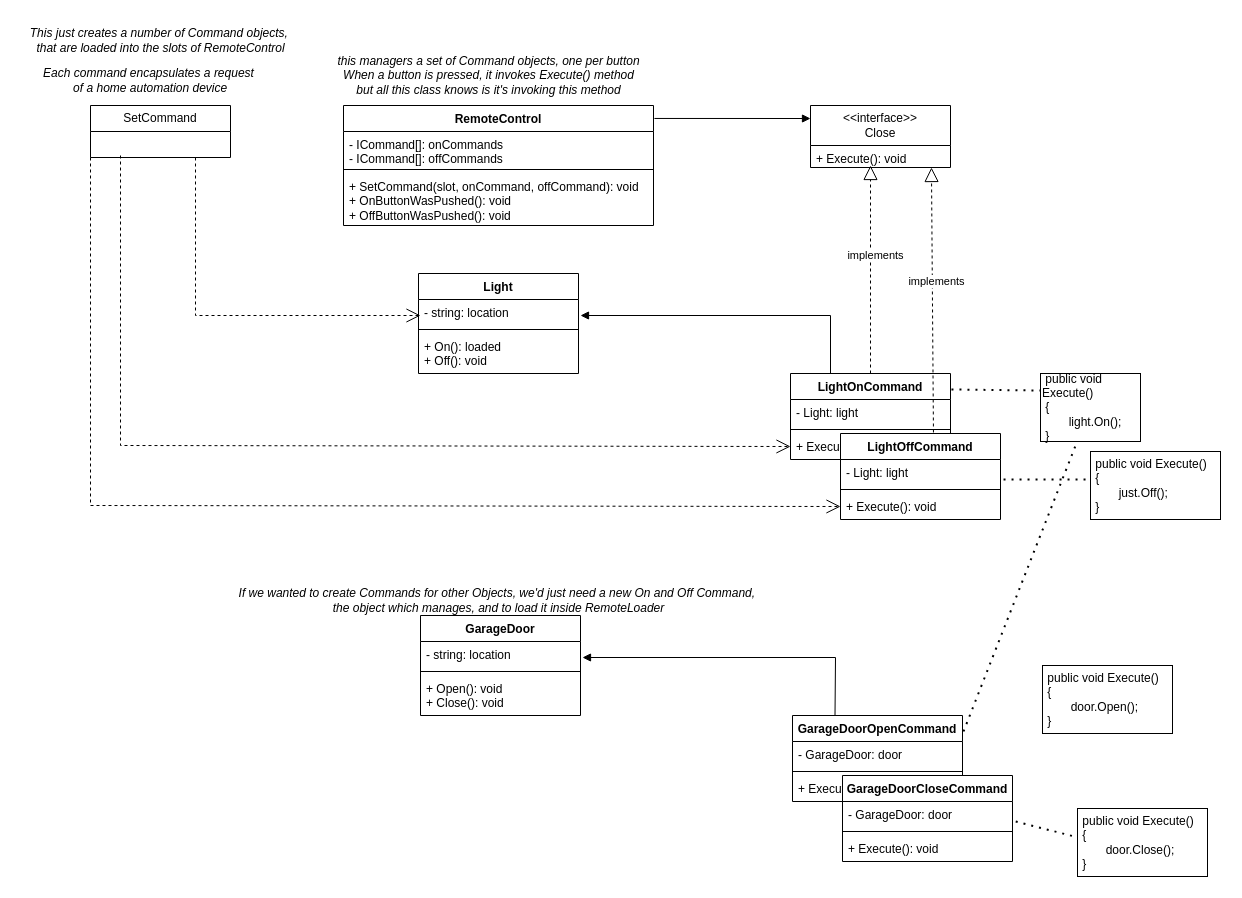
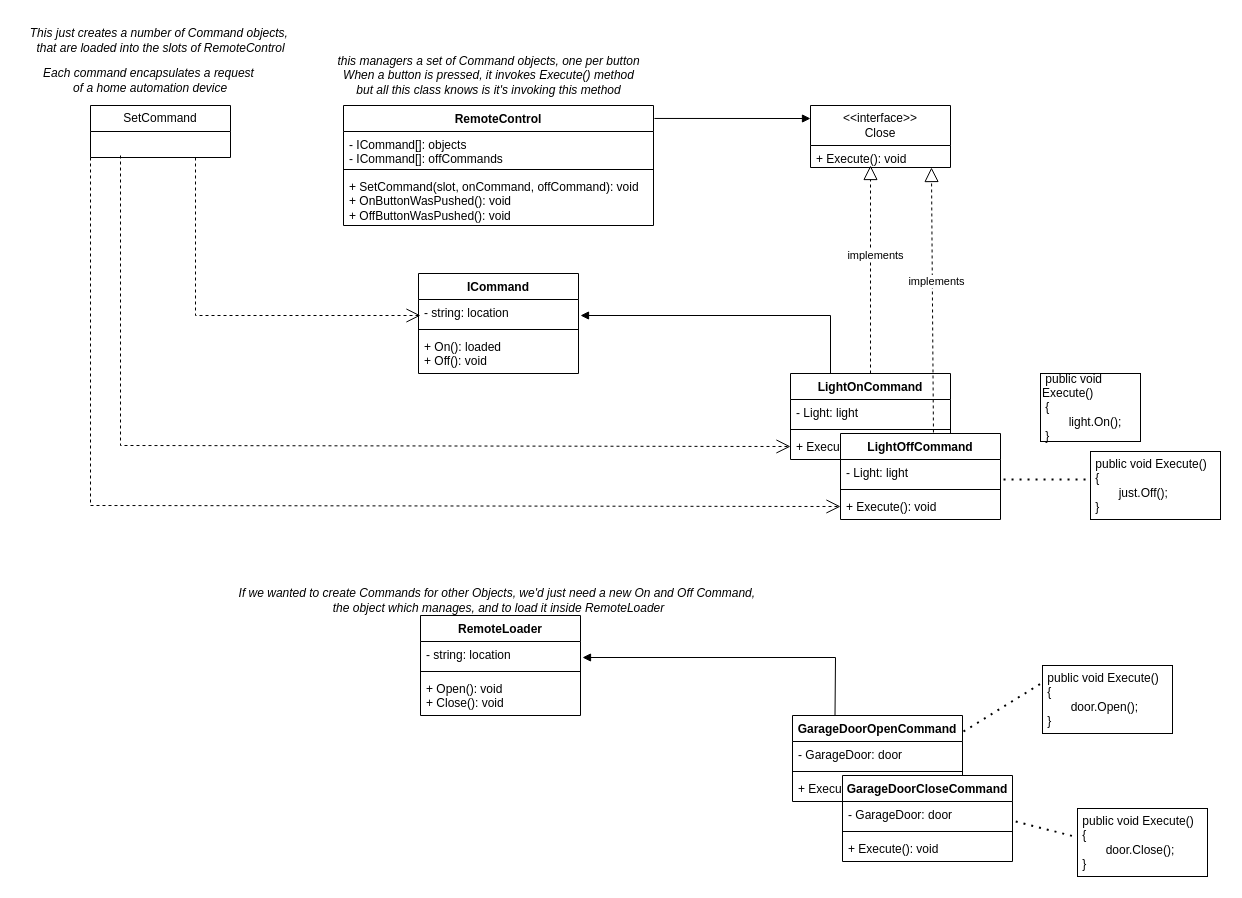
- <mxCell id="8" value="- ICommand[]: onCommands&lt;div&gt;&lt;div&gt;- ICommand[]: offCommands&lt;/div&gt;&lt;/div&gt;" style="text;strokeColor=none;fillColor=none;align=left;verticalAlign=top;spacingLeft=4;spacingRight=4;overflow=hidden;rotatable=0;points=[[0,0.5],[1,0.5]];portConstraint=eastwest;whiteSpace=wrap;html=1;" vertex="1" parent="7"><mxGeometry y="26" width="310" height="34" as="geometry" /></mxCell>
+ <mxCell id="8" value="- ICommand[]: objects&lt;div&gt;&lt;div&gt;- ICommand[]: offCommands&lt;/div&gt;&lt;/div&gt;" style="text;strokeColor=none;fillColor=none;align=left;verticalAlign=top;spacingLeft=4;spacingRight=4;overflow=hidden;rotatable=0;points=[[0,0.5],[1,0.5]];portConstraint=eastwest;whiteSpace=wrap;html=1;" vertex="1" parent="7"><mxGeometry y="26" width="310" height="34" as="geometry" /></mxCell>
- <mxCell id="17" value="Light" style="swimlane;fontStyle=1;align=center;verticalAlign=top;childLayout=stackLayout;horizontal=1;startSize=26;horizontalStack=0;resizeParent=1;resizeParentMax=0;resizeLast=0;collapsible=1;marginBottom=0;whiteSpace=wrap;html=1;" vertex="1" parent="1"><mxGeometry x="418" y="273" width="160" height="100" as="geometry" /></mxCell>
+ <mxCell id="17" value="ICommand" style="swimlane;fontStyle=1;align=center;verticalAlign=top;childLayout=stackLayout;horizontal=1;startSize=26;horizontalStack=0;resizeParent=1;resizeParentMax=0;resizeLast=0;collapsible=1;marginBottom=0;whiteSpace=wrap;html=1;" vertex="1" parent="1"><mxGeometry x="418" y="273" width="160" height="100" as="geometry" /></mxCell>
- <mxCell id="29" value="" style="endArrow=none;dashed=1;html=1;dashPattern=1 3;strokeWidth=2;rounded=0;exitX=1.006;exitY=0.186;exitDx=0;exitDy=0;exitPerimeter=0;entryX=0;entryY=0.25;entryDx=0;entryDy=0;" edge="1" parent="1" source="2" target="27"><mxGeometry width="50" height="50" relative="1" as="geometry"><mxPoint x="910" y="633" as="sourcePoint" /><mxPoint x="1030" y="389" as="targetPoint" /></mxGeometry></mxCell>
- <mxCell id="53" value="" style="endArrow=none;dashed=1;html=1;dashPattern=1 3;strokeWidth=2;rounded=0;exitX=1.006;exitY=0.186;exitDx=0;exitDy=0;exitPerimeter=0;" edge="1" parent="1" source="38" target="27"><mxGeometry width="50" height="50" relative="1" as="geometry"><mxPoint x="912" y="975" as="sourcePoint" /><mxPoint x="1032" y="731" as="targetPoint" /></mxGeometry></mxCell>
+ <mxCell id="53" value="" style="endArrow=none;dashed=1;html=1;dashPattern=1 3;strokeWidth=2;rounded=0;exitX=1.006;exitY=0.186;exitDx=0;exitDy=0;exitPerimeter=0;entryX=0;entryY=0.25;entryDx=0;entryDy=0;" edge="1" parent="1" source="38" target="51"><mxGeometry width="50" height="50" relative="1" as="geometry"><mxPoint x="912" y="975" as="sourcePoint" /><mxPoint x="1032" y="731" as="targetPoint" /></mxGeometry></mxCell>
- <mxCell id="46" value="GarageDoor" style="swimlane;fontStyle=1;align=center;verticalAlign=top;childLayout=stackLayout;horizontal=1;startSize=26;horizontalStack=0;resizeParent=1;resizeParentMax=0;resizeLast=0;collapsible=1;marginBottom=0;whiteSpace=wrap;html=1;" vertex="1" parent="1"><mxGeometry x="420" y="615" width="160" height="100" as="geometry" /></mxCell>
+ <mxCell id="46" value="RemoteLoader" style="swimlane;fontStyle=1;align=center;verticalAlign=top;childLayout=stackLayout;horizontal=1;startSize=26;horizontalStack=0;resizeParent=1;resizeParentMax=0;resizeLast=0;collapsible=1;marginBottom=0;whiteSpace=wrap;html=1;" vertex="1" parent="1"><mxGeometry x="420" y="615" width="160" height="100" as="geometry" /></mxCell>
